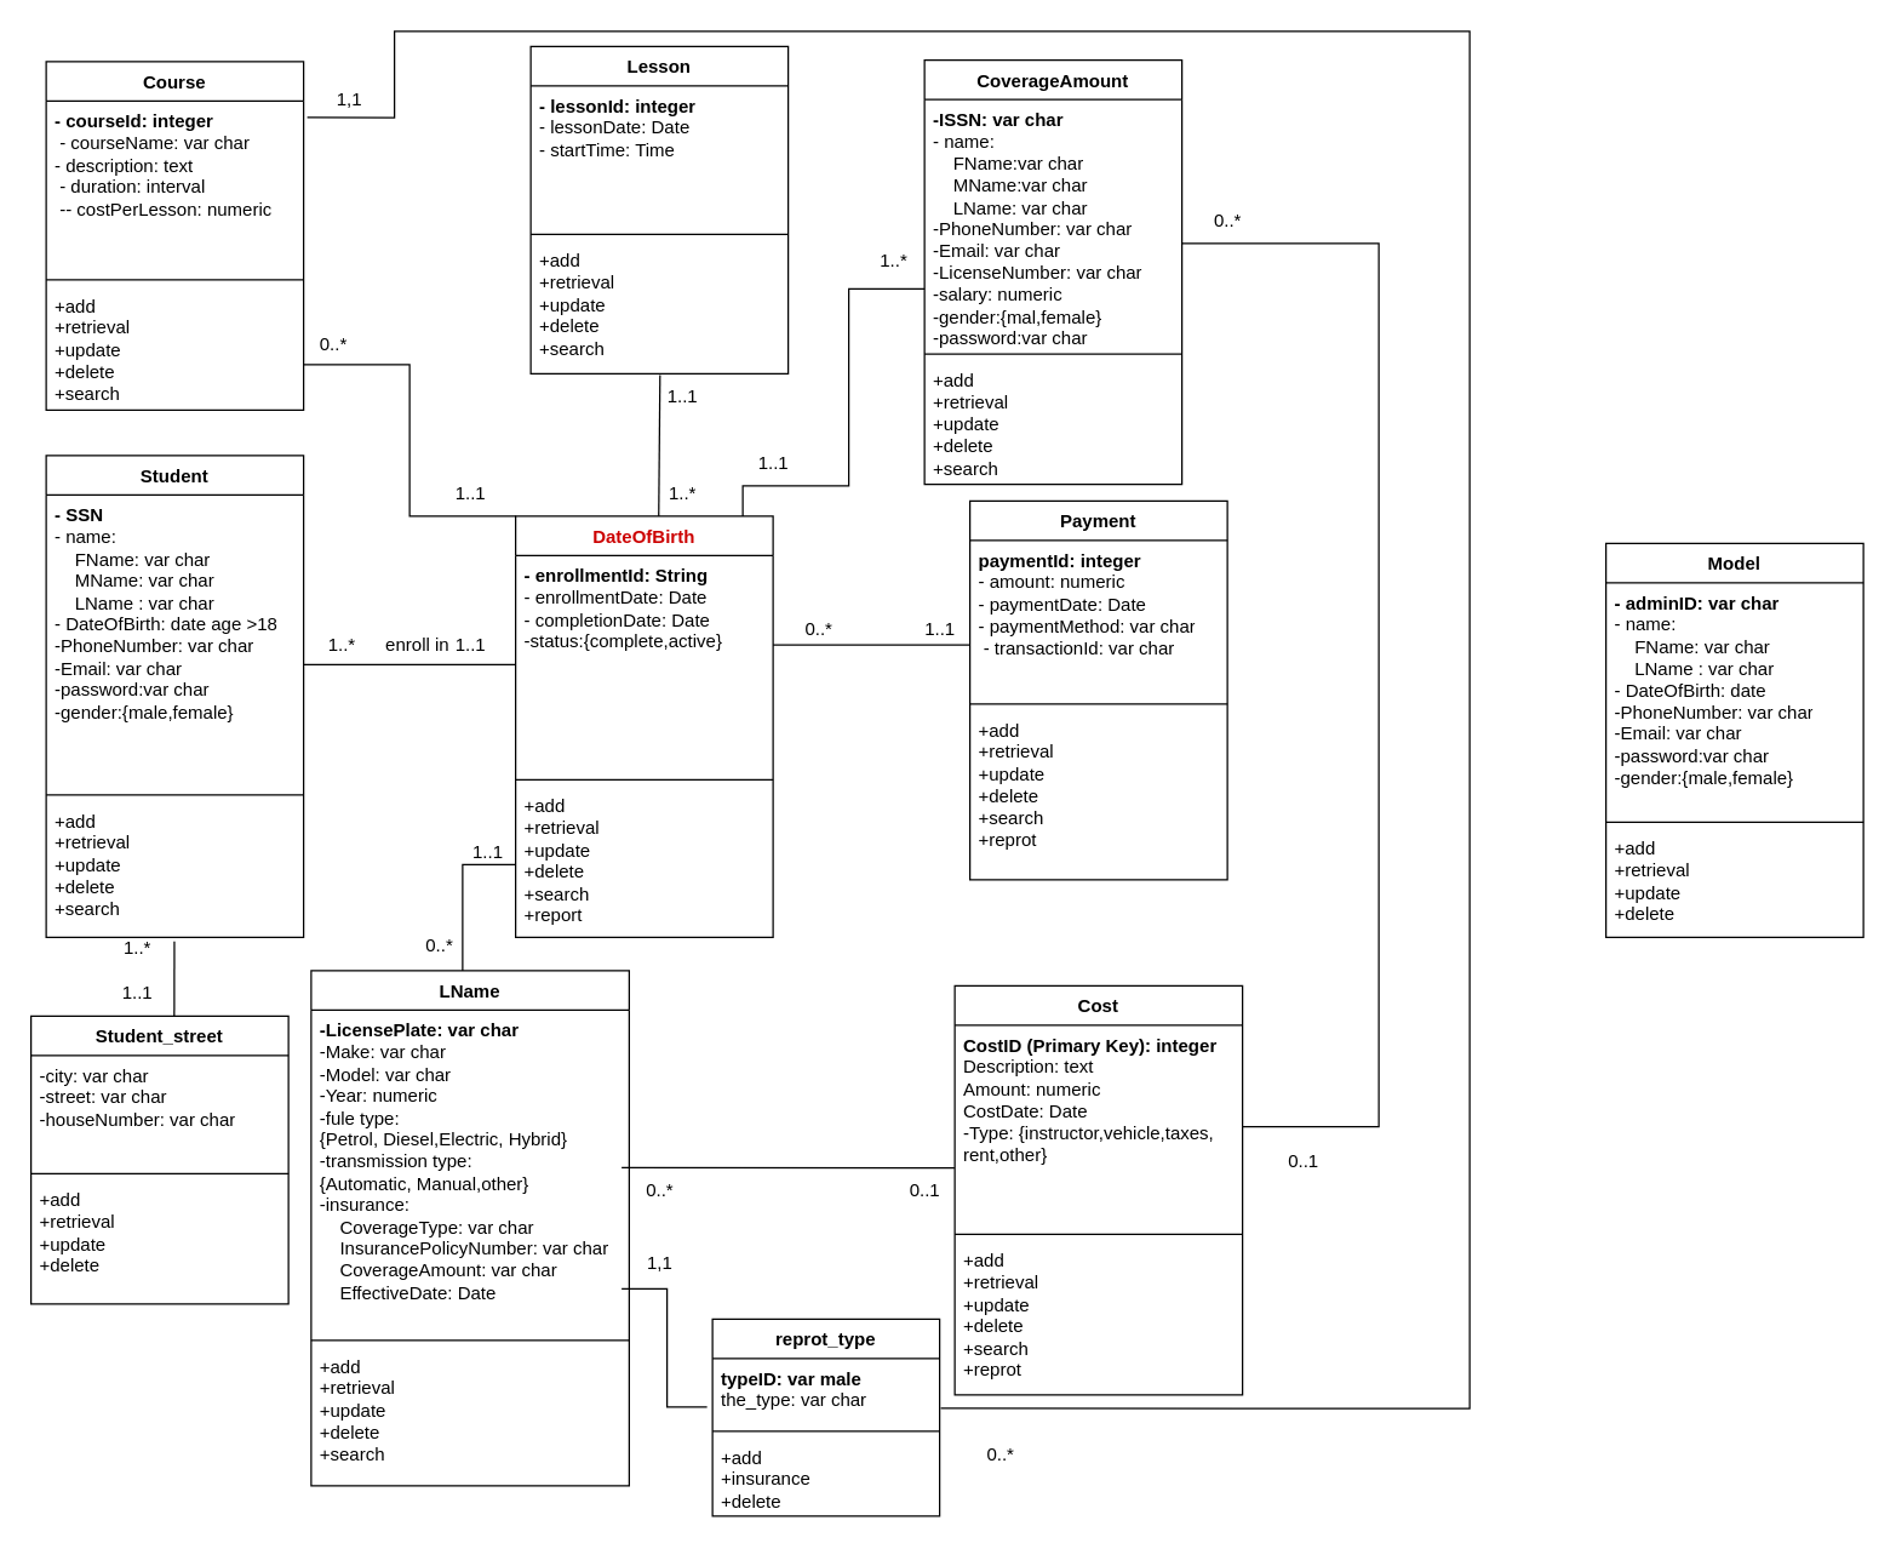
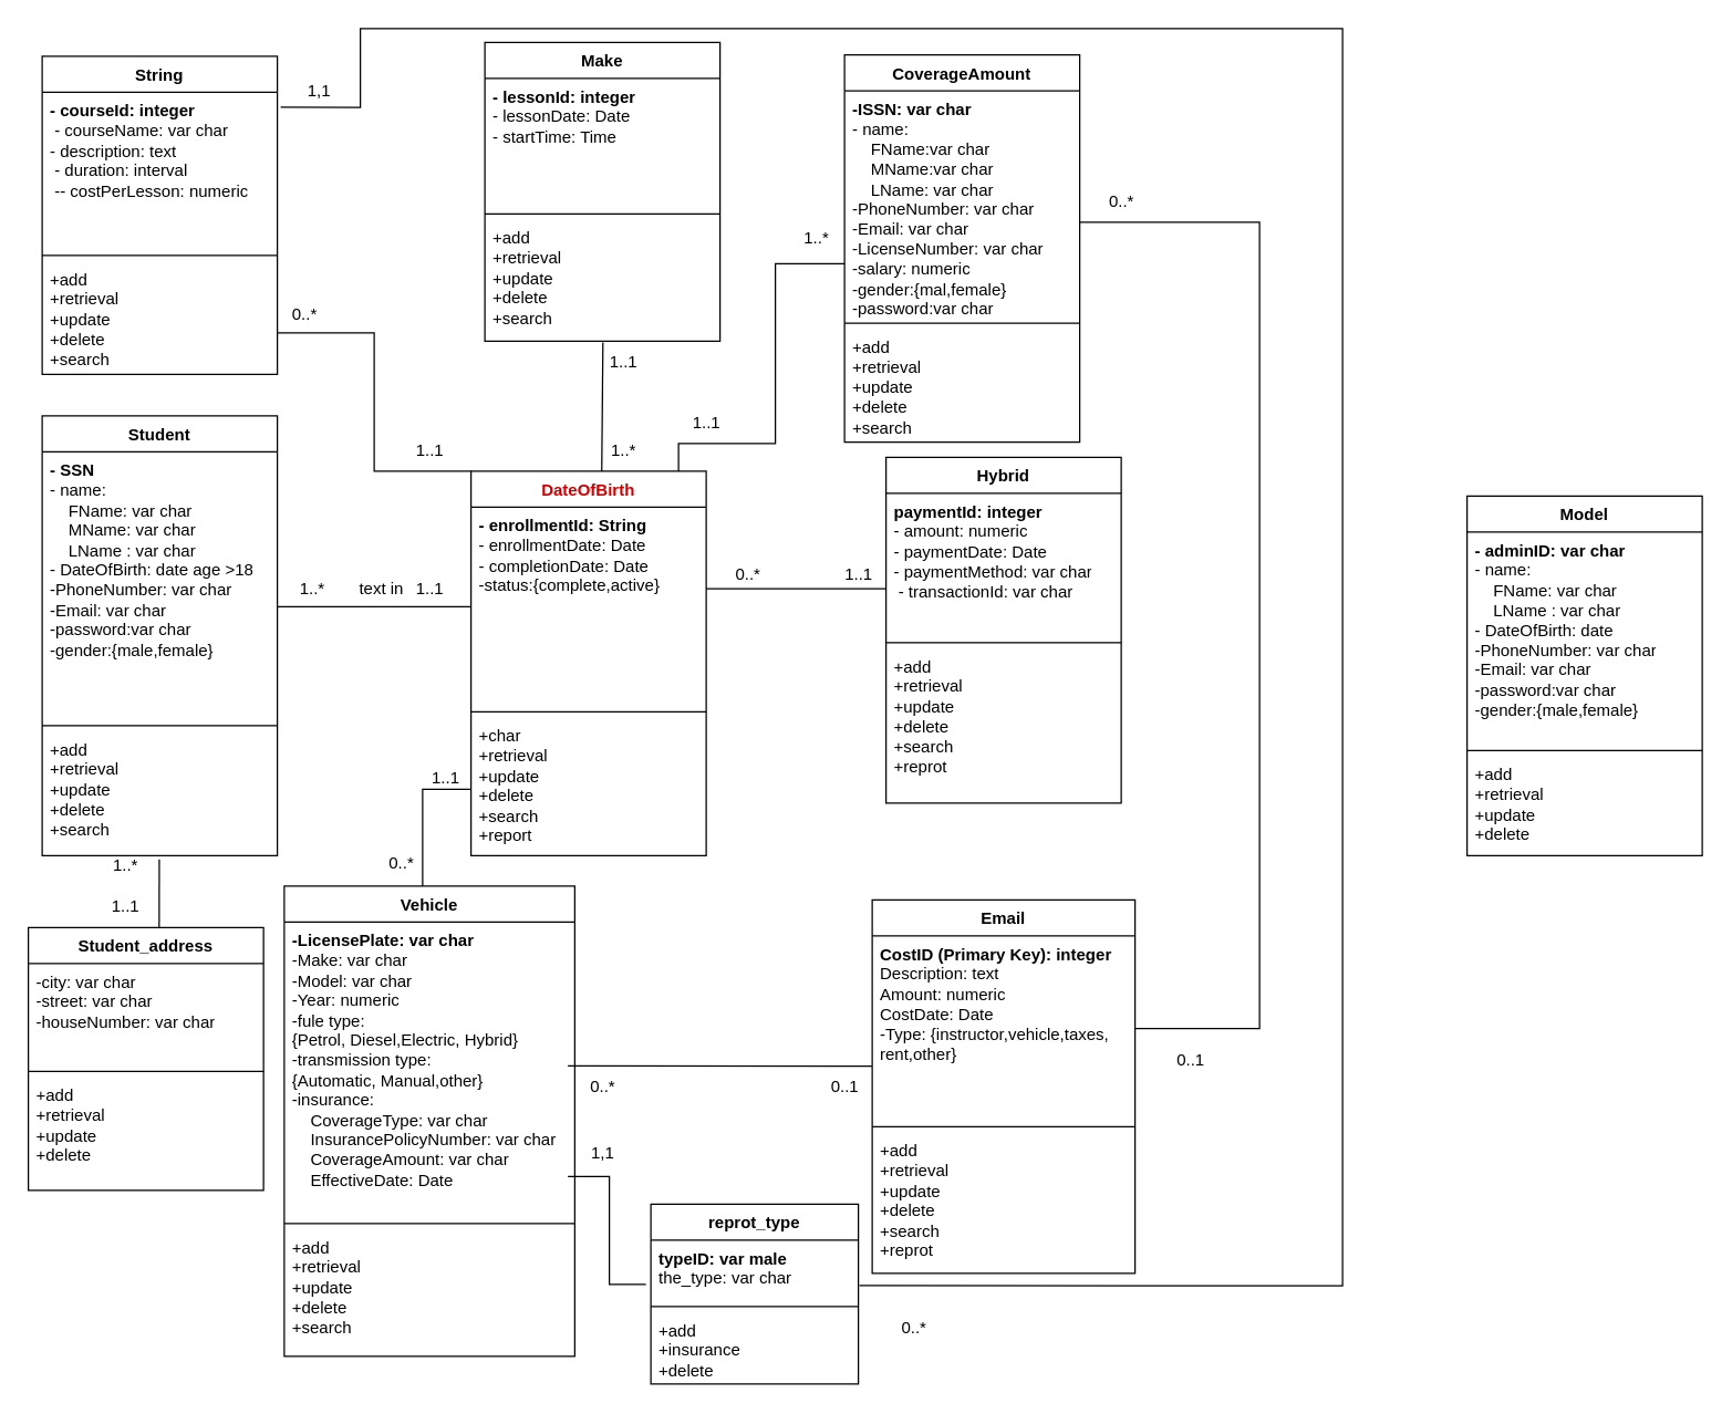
- <mxCell id="10" value="Lesson" style="swimlane;fontStyle=1;align=center;verticalAlign=top;childLayout=stackLayout;horizontal=1;startSize=26;horizontalStack=0;resizeParent=1;resizeParentMax=0;resizeLast=0;collapsible=1;marginBottom=0;whiteSpace=wrap;html=1;" parent="1" vertex="1"><mxGeometry x="350" y="30" width="170" height="216" as="geometry" /></mxCell>
+ <mxCell id="10" value="Make" style="swimlane;fontStyle=1;align=center;verticalAlign=top;childLayout=stackLayout;horizontal=1;startSize=26;horizontalStack=0;resizeParent=1;resizeParentMax=0;resizeLast=0;collapsible=1;marginBottom=0;whiteSpace=wrap;html=1;" parent="1" vertex="1"><mxGeometry x="350" y="30" width="170" height="216" as="geometry" /></mxCell>
- <mxCell id="2" value="Course" style="swimlane;fontStyle=1;align=center;verticalAlign=top;childLayout=stackLayout;horizontal=1;startSize=26;horizontalStack=0;resizeParent=1;resizeParentMax=0;resizeLast=0;collapsible=1;marginBottom=0;whiteSpace=wrap;html=1;" parent="1" vertex="1"><mxGeometry x="30" y="40" width="170" height="230" as="geometry"><mxRectangle x="40" y="40" width="80" height="30" as="alternateBounds" /></mxGeometry></mxCell>
+ <mxCell id="2" value="String" style="swimlane;fontStyle=1;align=center;verticalAlign=top;childLayout=stackLayout;horizontal=1;startSize=26;horizontalStack=0;resizeParent=1;resizeParentMax=0;resizeLast=0;collapsible=1;marginBottom=0;whiteSpace=wrap;html=1;" parent="1" vertex="1"><mxGeometry x="30" y="40" width="170" height="230" as="geometry"><mxRectangle x="40" y="40" width="80" height="30" as="alternateBounds" /></mxGeometry></mxCell>
- <mxCell id="14" value="Payment" style="swimlane;fontStyle=1;align=center;verticalAlign=top;childLayout=stackLayout;horizontal=1;startSize=26;horizontalStack=0;resizeParent=1;resizeParentMax=0;resizeLast=0;collapsible=1;marginBottom=0;whiteSpace=wrap;html=1;" parent="1" vertex="1"><mxGeometry x="640" y="330" width="170" height="250" as="geometry" /></mxCell>
+ <mxCell id="14" value="Hybrid" style="swimlane;fontStyle=1;align=center;verticalAlign=top;childLayout=stackLayout;horizontal=1;startSize=26;horizontalStack=0;resizeParent=1;resizeParentMax=0;resizeLast=0;collapsible=1;marginBottom=0;whiteSpace=wrap;html=1;" parent="1" vertex="1"><mxGeometry x="640" y="330" width="170" height="250" as="geometry" /></mxCell>
- <mxCell id="27" value="enroll in" style="text;html=1;align=center;verticalAlign=middle;resizable=0;points=[];autosize=1;strokeColor=none;fillColor=none;" parent="1" vertex="1"><mxGeometry x="240" y="410" width="70" height="30" as="geometry" /></mxCell>
+ <mxCell id="27" value="text in" style="text;html=1;align=center;verticalAlign=middle;resizable=0;points=[];autosize=1;strokeColor=none;fillColor=none;" parent="1" vertex="1"><mxGeometry x="240" y="410" width="70" height="30" as="geometry" /></mxCell>
- <mxCell id="9" value="+add&lt;br style=&quot;border-color: var(--border-color);&quot;&gt;+retrieval&lt;br style=&quot;border-color: var(--border-color);&quot;&gt;+update&lt;br style=&quot;border-color: var(--border-color);&quot;&gt;+delete&lt;br&gt;+search&lt;br&gt;+report" style="text;strokeColor=none;fillColor=none;align=left;verticalAlign=top;spacingLeft=4;spacingRight=4;overflow=hidden;rotatable=0;points=[[0,0.5],[1,0.5]];portConstraint=eastwest;whiteSpace=wrap;html=1;" parent="6" vertex="1"><mxGeometry y="178" width="170" height="100" as="geometry" /></mxCell>
+ <mxCell id="9" value="+char&lt;br style=&quot;border-color: var(--border-color);&quot;&gt;+retrieval&lt;br style=&quot;border-color: var(--border-color);&quot;&gt;+update&lt;br style=&quot;border-color: var(--border-color);&quot;&gt;+delete&lt;br&gt;+search&lt;br&gt;+report" style="text;strokeColor=none;fillColor=none;align=left;verticalAlign=top;spacingLeft=4;spacingRight=4;overflow=hidden;rotatable=0;points=[[0,0.5],[1,0.5]];portConstraint=eastwest;whiteSpace=wrap;html=1;" parent="6" vertex="1"><mxGeometry y="178" width="170" height="100" as="geometry" /></mxCell>
- <mxCell id="62" value="LName" style="swimlane;fontStyle=1;align=center;verticalAlign=top;childLayout=stackLayout;horizontal=1;startSize=26;horizontalStack=0;resizeParent=1;resizeParentMax=0;resizeLast=0;collapsible=1;marginBottom=0;whiteSpace=wrap;html=1;" parent="1" vertex="1"><mxGeometry x="205" y="640" width="210" height="340" as="geometry" /></mxCell>
+ <mxCell id="62" value="Vehicle" style="swimlane;fontStyle=1;align=center;verticalAlign=top;childLayout=stackLayout;horizontal=1;startSize=26;horizontalStack=0;resizeParent=1;resizeParentMax=0;resizeLast=0;collapsible=1;marginBottom=0;whiteSpace=wrap;html=1;" parent="1" vertex="1"><mxGeometry x="205" y="640" width="210" height="340" as="geometry" /></mxCell>
- <mxCell id="47" value="Cost" style="swimlane;fontStyle=1;align=center;verticalAlign=top;childLayout=stackLayout;horizontal=1;startSize=26;horizontalStack=0;resizeParent=1;resizeParentMax=0;resizeLast=0;collapsible=1;marginBottom=0;whiteSpace=wrap;html=1;" parent="1" vertex="1"><mxGeometry x="630" y="650" width="190" height="270" as="geometry" /></mxCell>
+ <mxCell id="47" value="Email" style="swimlane;fontStyle=1;align=center;verticalAlign=top;childLayout=stackLayout;horizontal=1;startSize=26;horizontalStack=0;resizeParent=1;resizeParentMax=0;resizeLast=0;collapsible=1;marginBottom=0;whiteSpace=wrap;html=1;" parent="1" vertex="1"><mxGeometry x="630" y="650" width="190" height="270" as="geometry" /></mxCell>
- <mxCell id="58" value="Student_street&lt;br&gt;" style="swimlane;fontStyle=1;align=center;verticalAlign=top;childLayout=stackLayout;horizontal=1;startSize=26;horizontalStack=0;resizeParent=1;resizeParentMax=0;resizeLast=0;collapsible=1;marginBottom=0;whiteSpace=wrap;html=1;" parent="1" vertex="1"><mxGeometry x="20" y="670" width="170" height="190" as="geometry" /></mxCell>
+ <mxCell id="58" value="Student_address&lt;br&gt;" style="swimlane;fontStyle=1;align=center;verticalAlign=top;childLayout=stackLayout;horizontal=1;startSize=26;horizontalStack=0;resizeParent=1;resizeParentMax=0;resizeLast=0;collapsible=1;marginBottom=0;whiteSpace=wrap;html=1;" parent="1" vertex="1"><mxGeometry x="20" y="670" width="170" height="190" as="geometry" /></mxCell>
